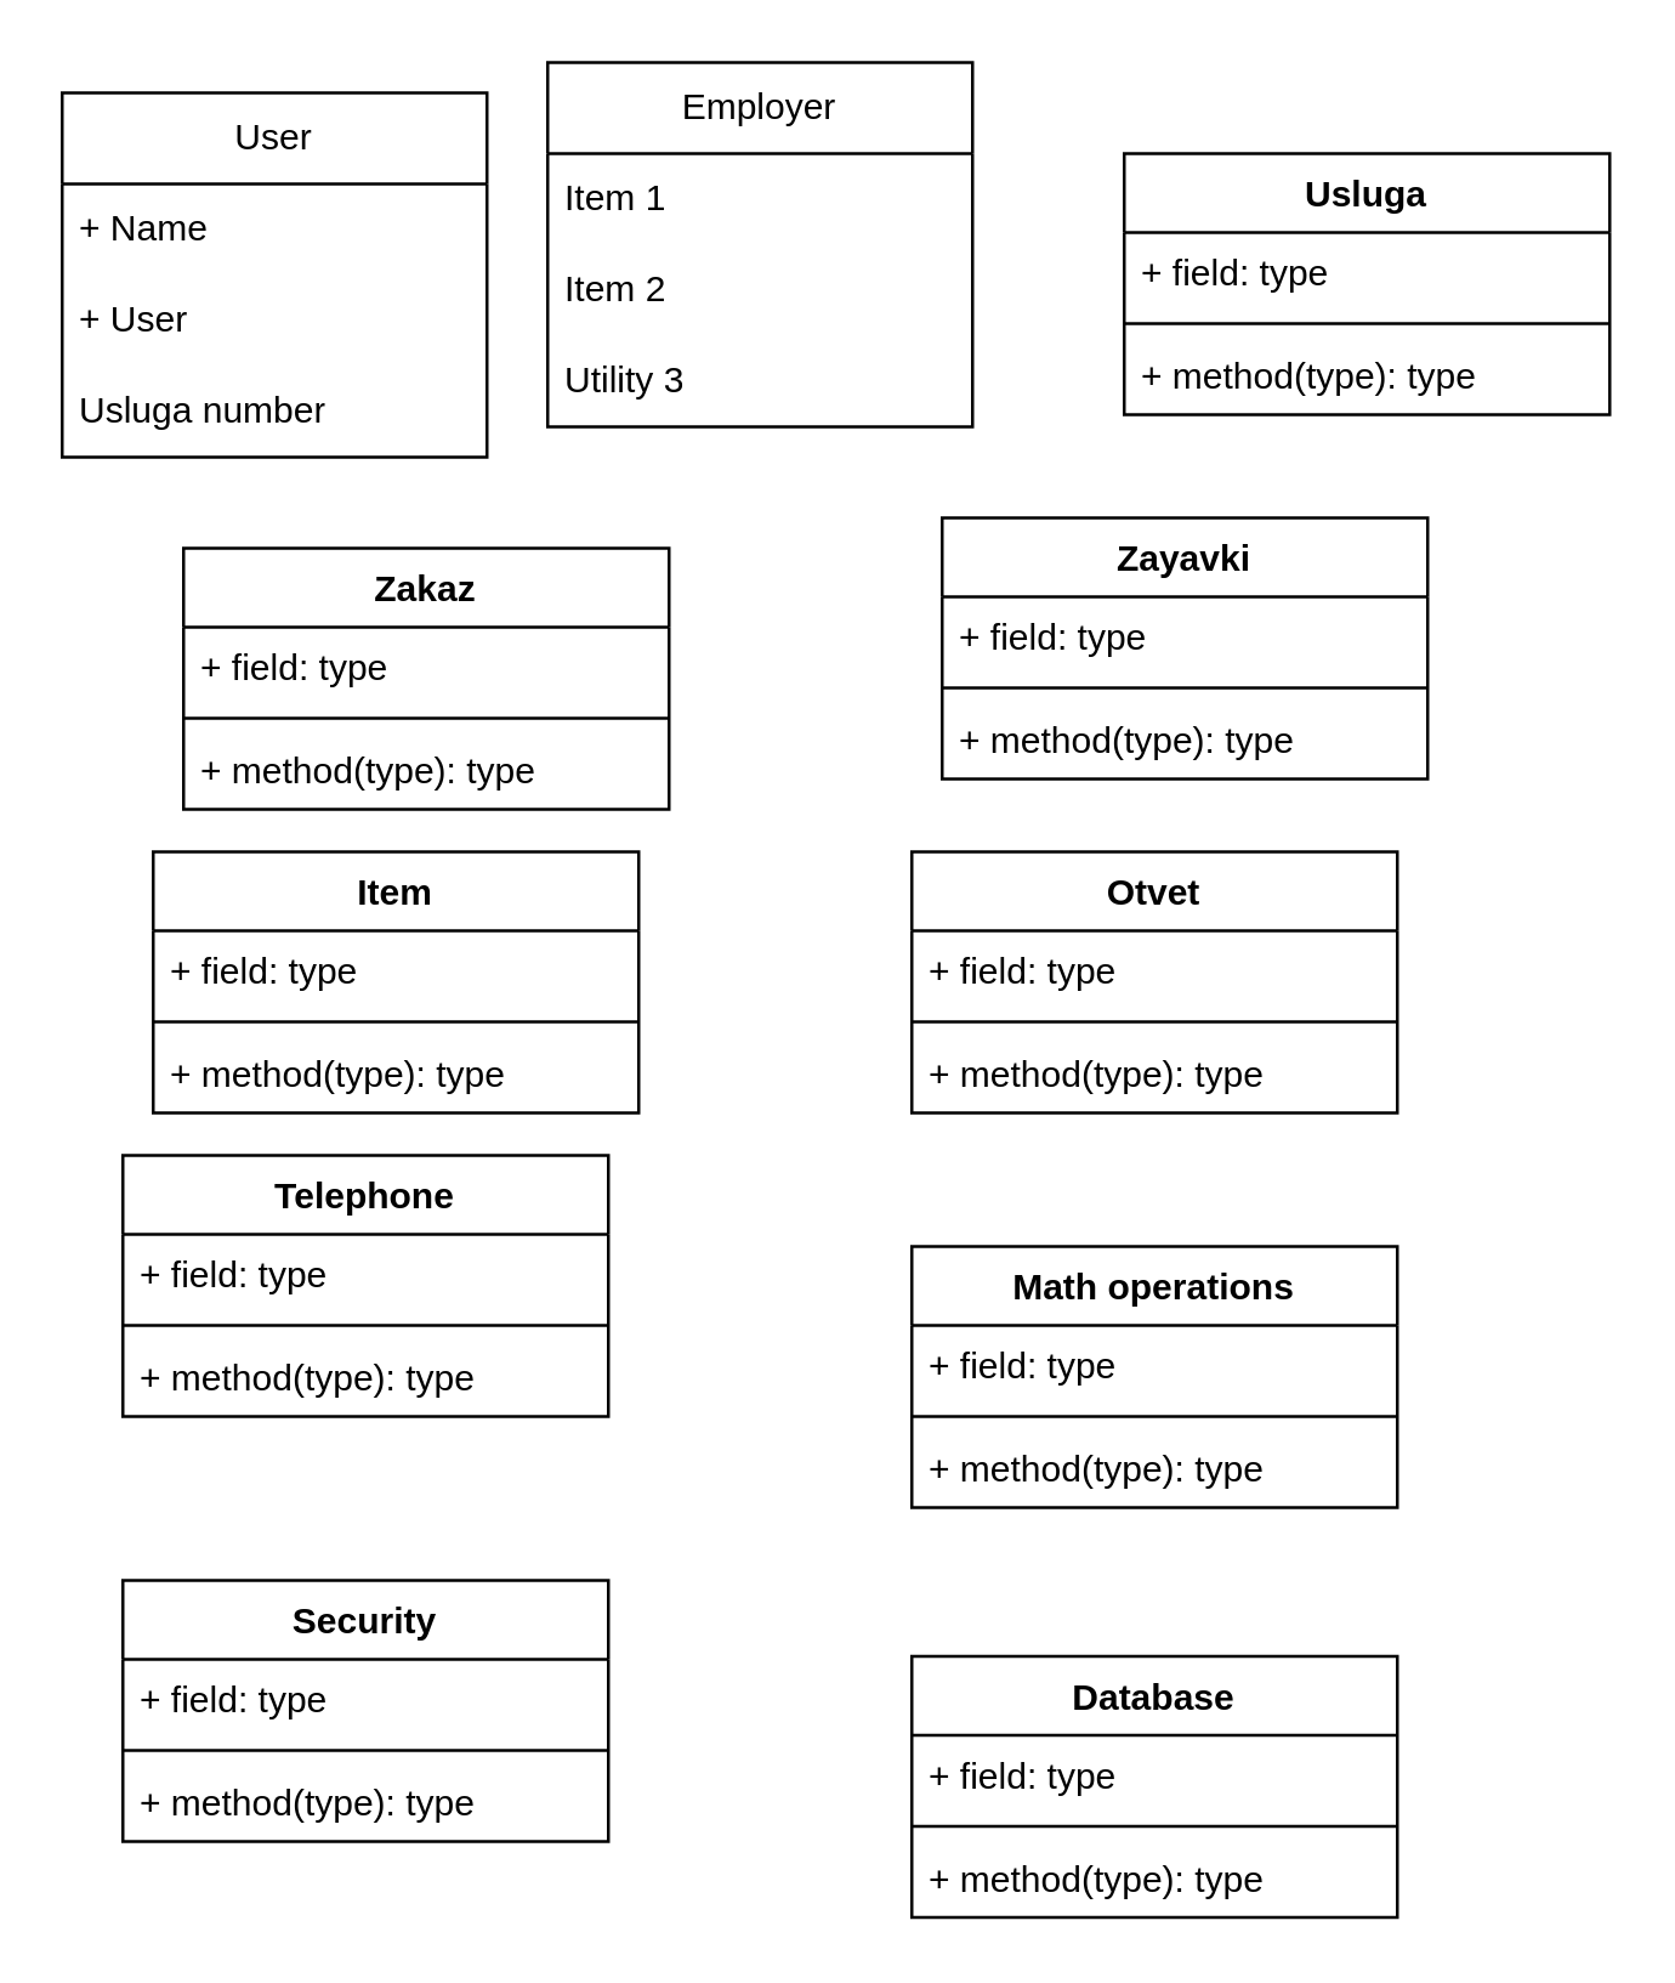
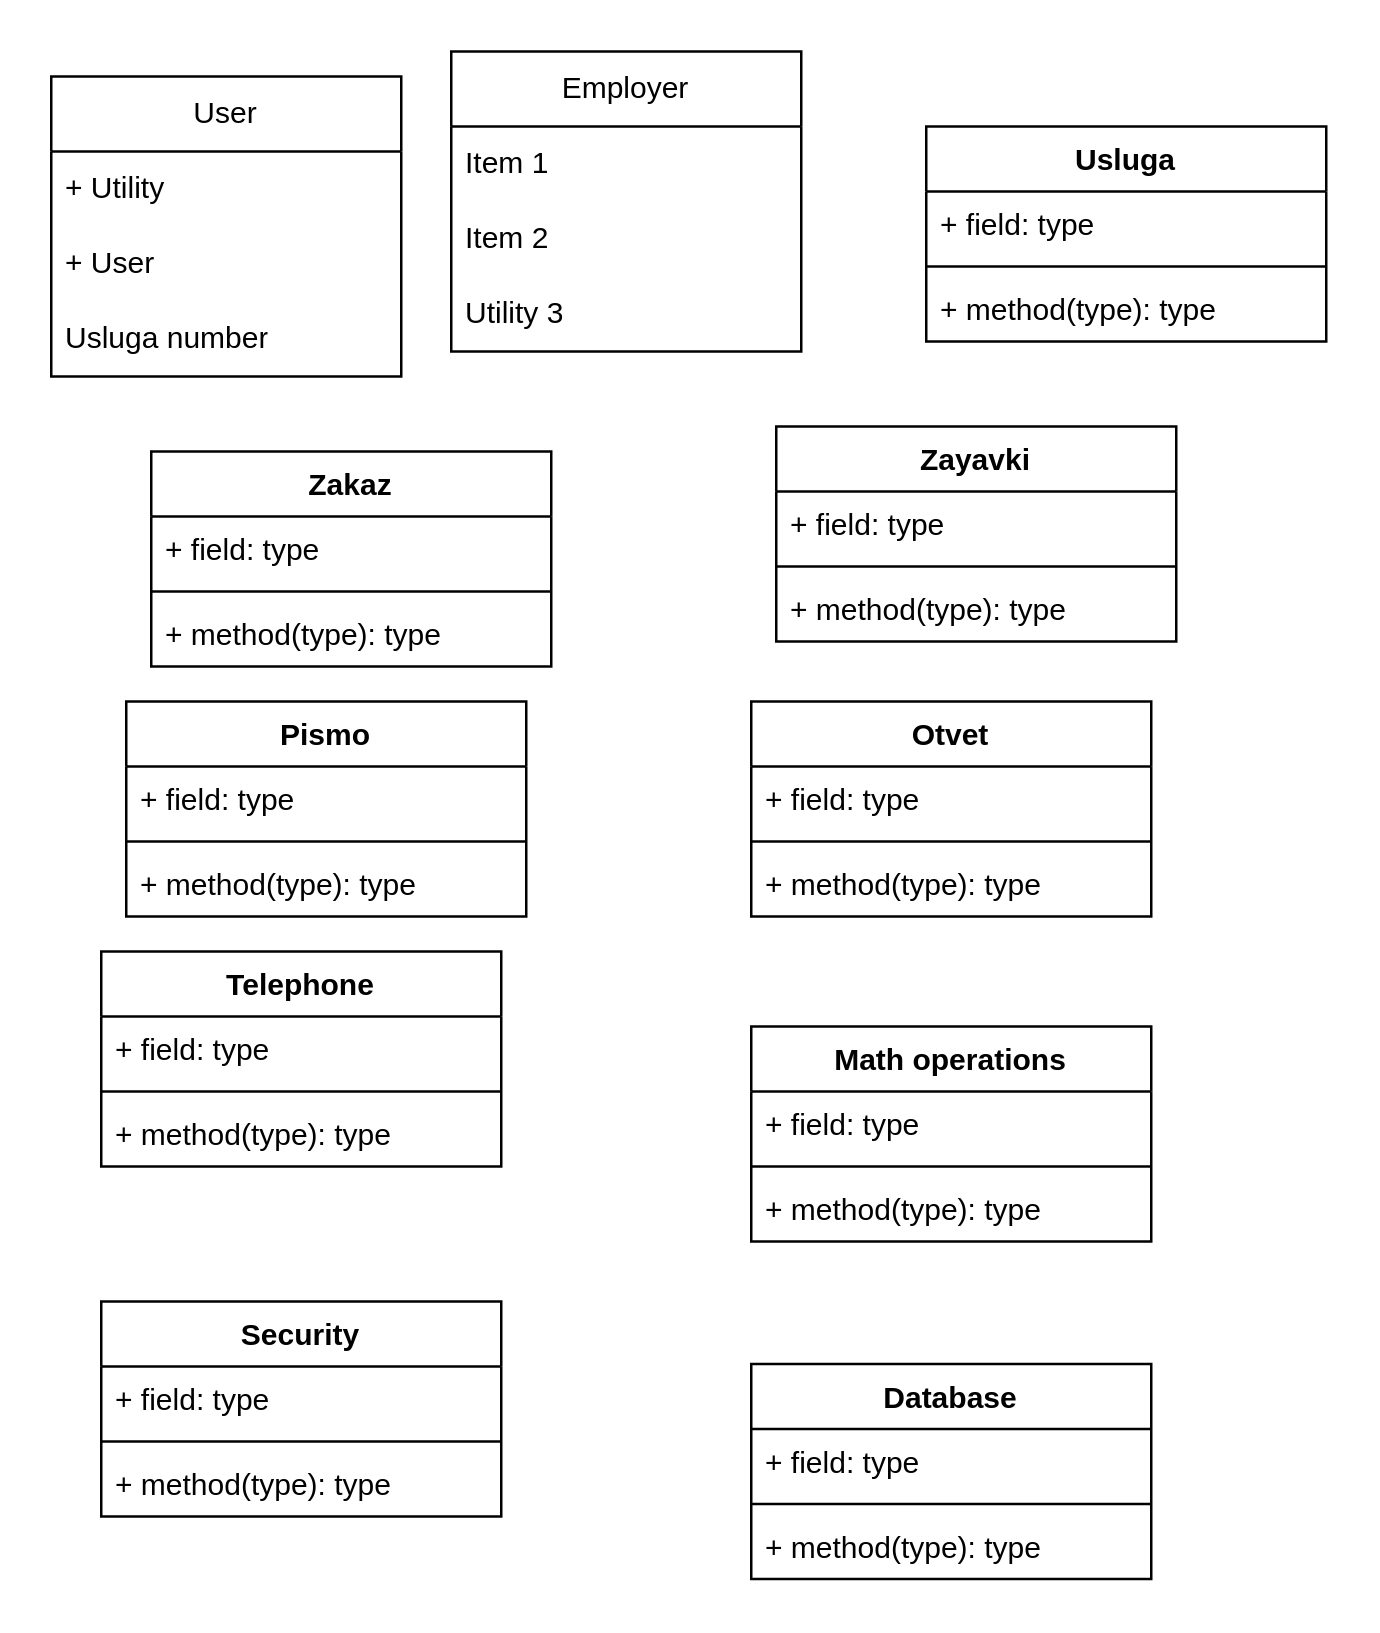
- <mxCell id="7" value="+ Name" style="text;strokeColor=none;fillColor=none;align=left;verticalAlign=middle;spacingLeft=4;spacingRight=4;overflow=hidden;points=[[0,0.5],[1,0.5]];portConstraint=eastwest;rotatable=0;whiteSpace=wrap;html=1;" parent="6" vertex="1"><mxGeometry y="30" width="140" height="30" as="geometry" /></mxCell>
+ <mxCell id="7" value="+ Utility" style="text;strokeColor=none;fillColor=none;align=left;verticalAlign=middle;spacingLeft=4;spacingRight=4;overflow=hidden;points=[[0,0.5],[1,0.5]];portConstraint=eastwest;rotatable=0;whiteSpace=wrap;html=1;" parent="6" vertex="1"><mxGeometry y="30" width="140" height="30" as="geometry" /></mxCell>
- <mxCell id="22" value="Item" style="swimlane;fontStyle=1;align=center;verticalAlign=top;childLayout=stackLayout;horizontal=1;startSize=26;horizontalStack=0;resizeParent=1;resizeParentMax=0;resizeLast=0;collapsible=1;marginBottom=0;whiteSpace=wrap;html=1;" parent="1" vertex="1"><mxGeometry x="50" y="280" width="160" height="86" as="geometry"><mxRectangle x="130" y="330" width="70" height="30" as="alternateBounds" /></mxGeometry></mxCell>
+ <mxCell id="22" value="Pismo" style="swimlane;fontStyle=1;align=center;verticalAlign=top;childLayout=stackLayout;horizontal=1;startSize=26;horizontalStack=0;resizeParent=1;resizeParentMax=0;resizeLast=0;collapsible=1;marginBottom=0;whiteSpace=wrap;html=1;" parent="1" vertex="1"><mxGeometry x="50" y="280" width="160" height="86" as="geometry"><mxRectangle x="130" y="330" width="70" height="30" as="alternateBounds" /></mxGeometry></mxCell>
